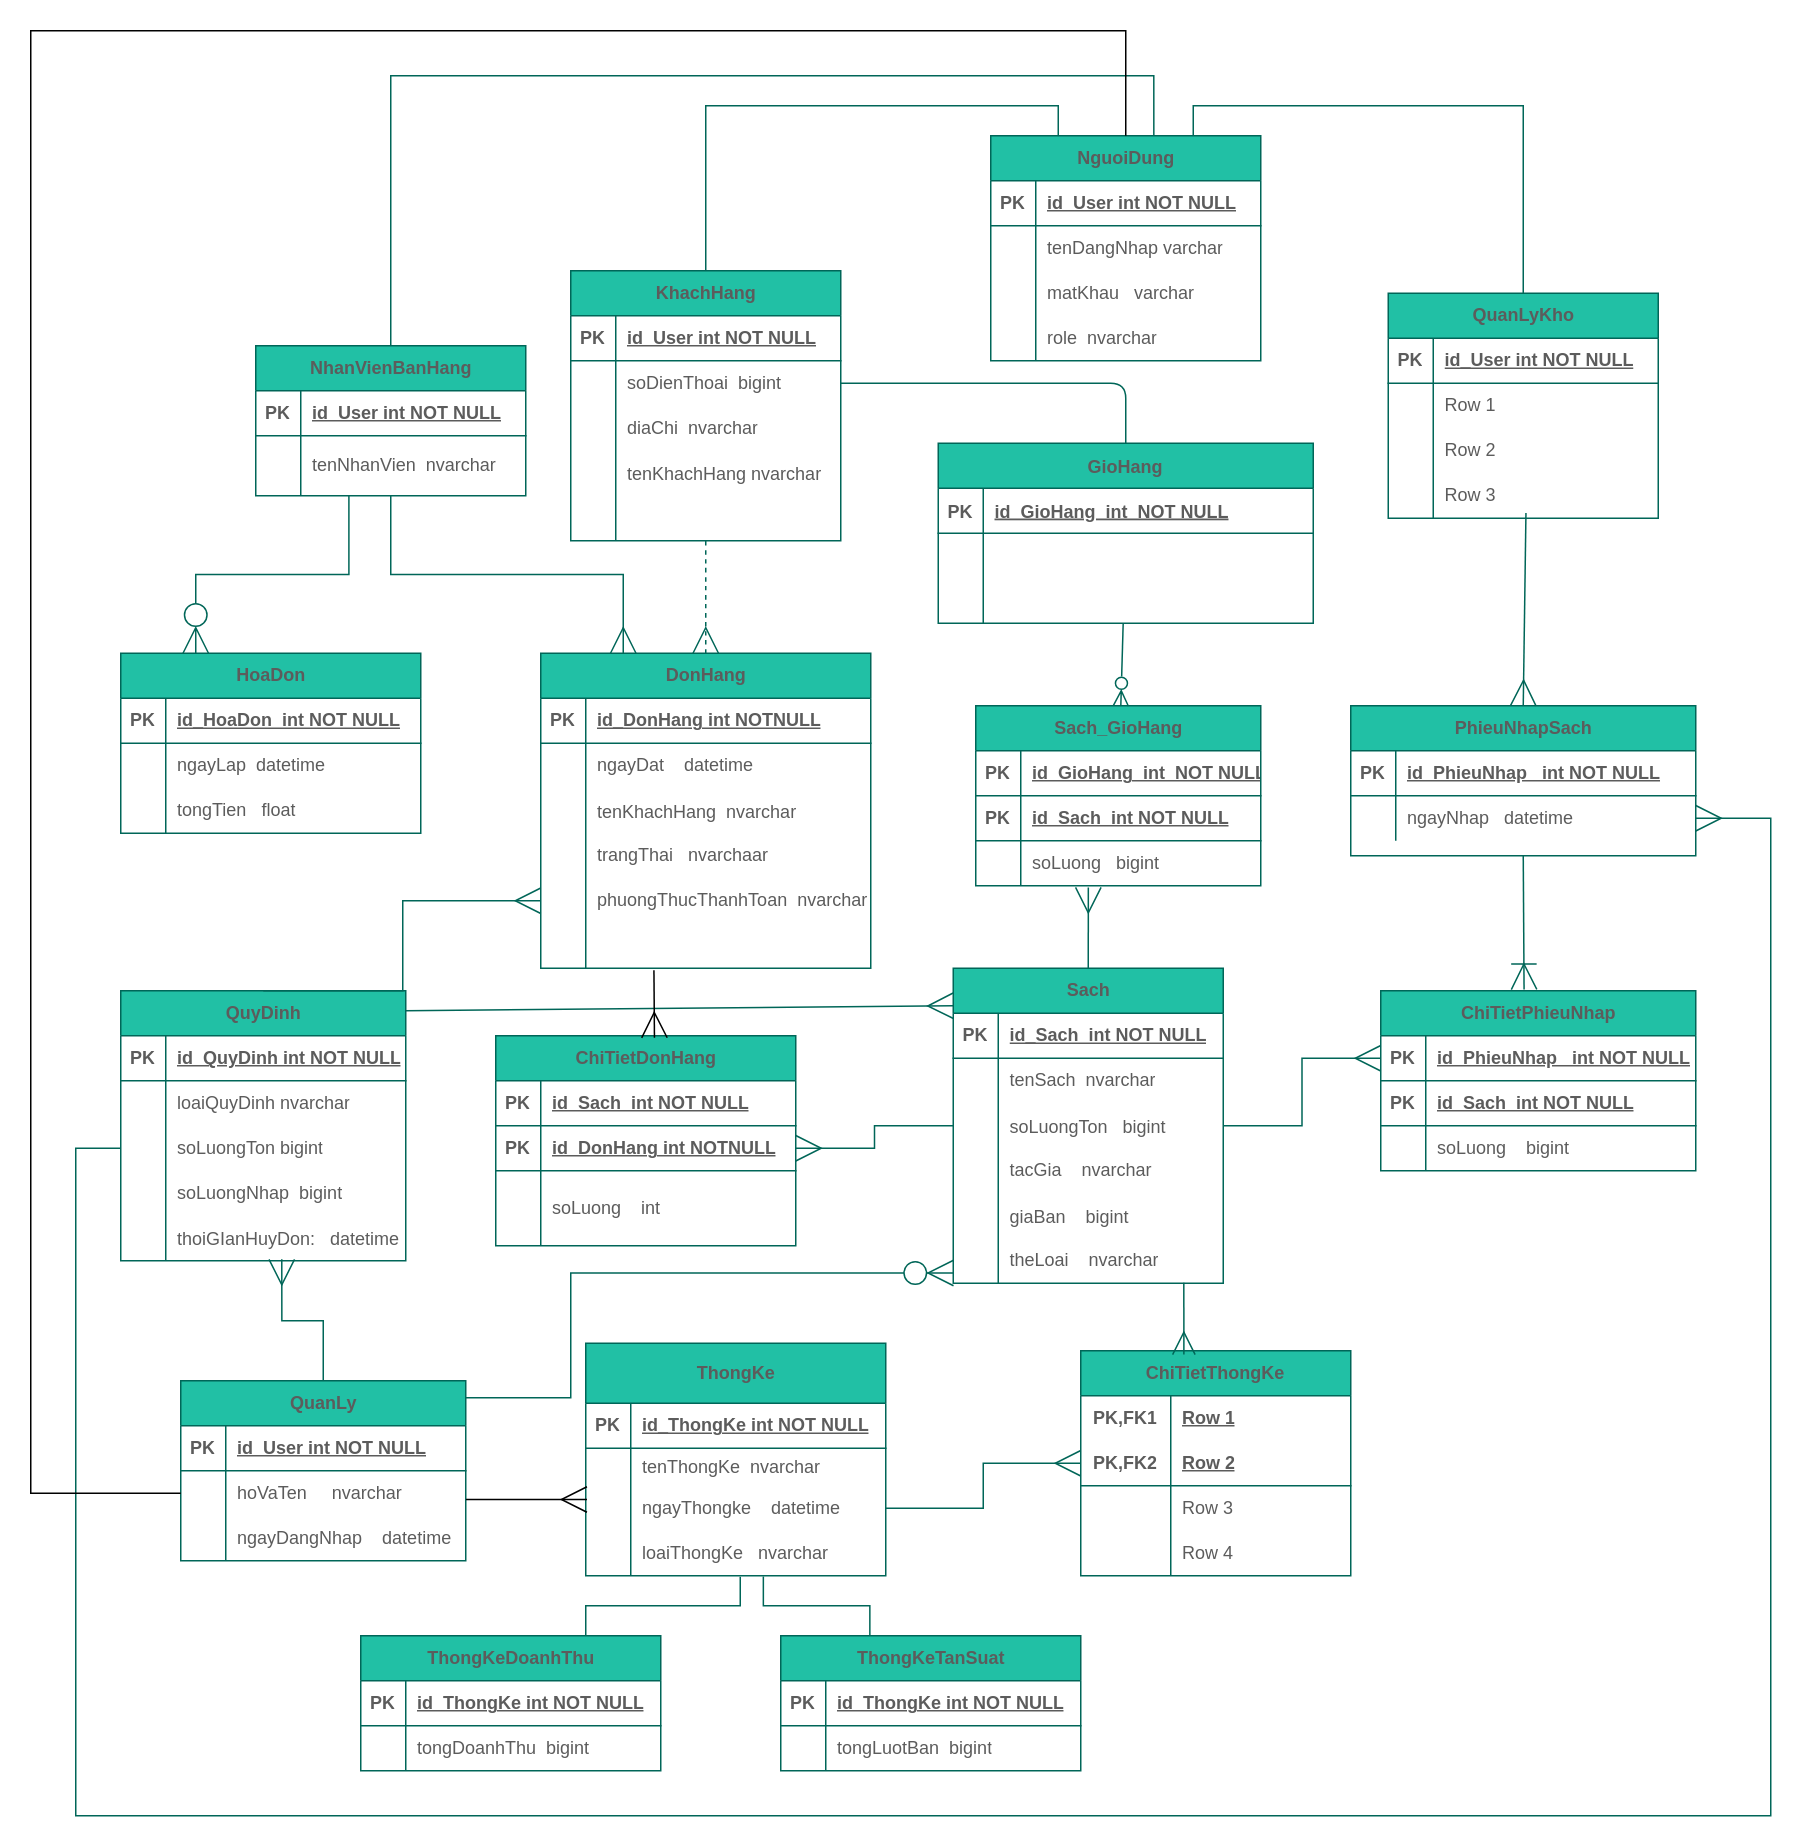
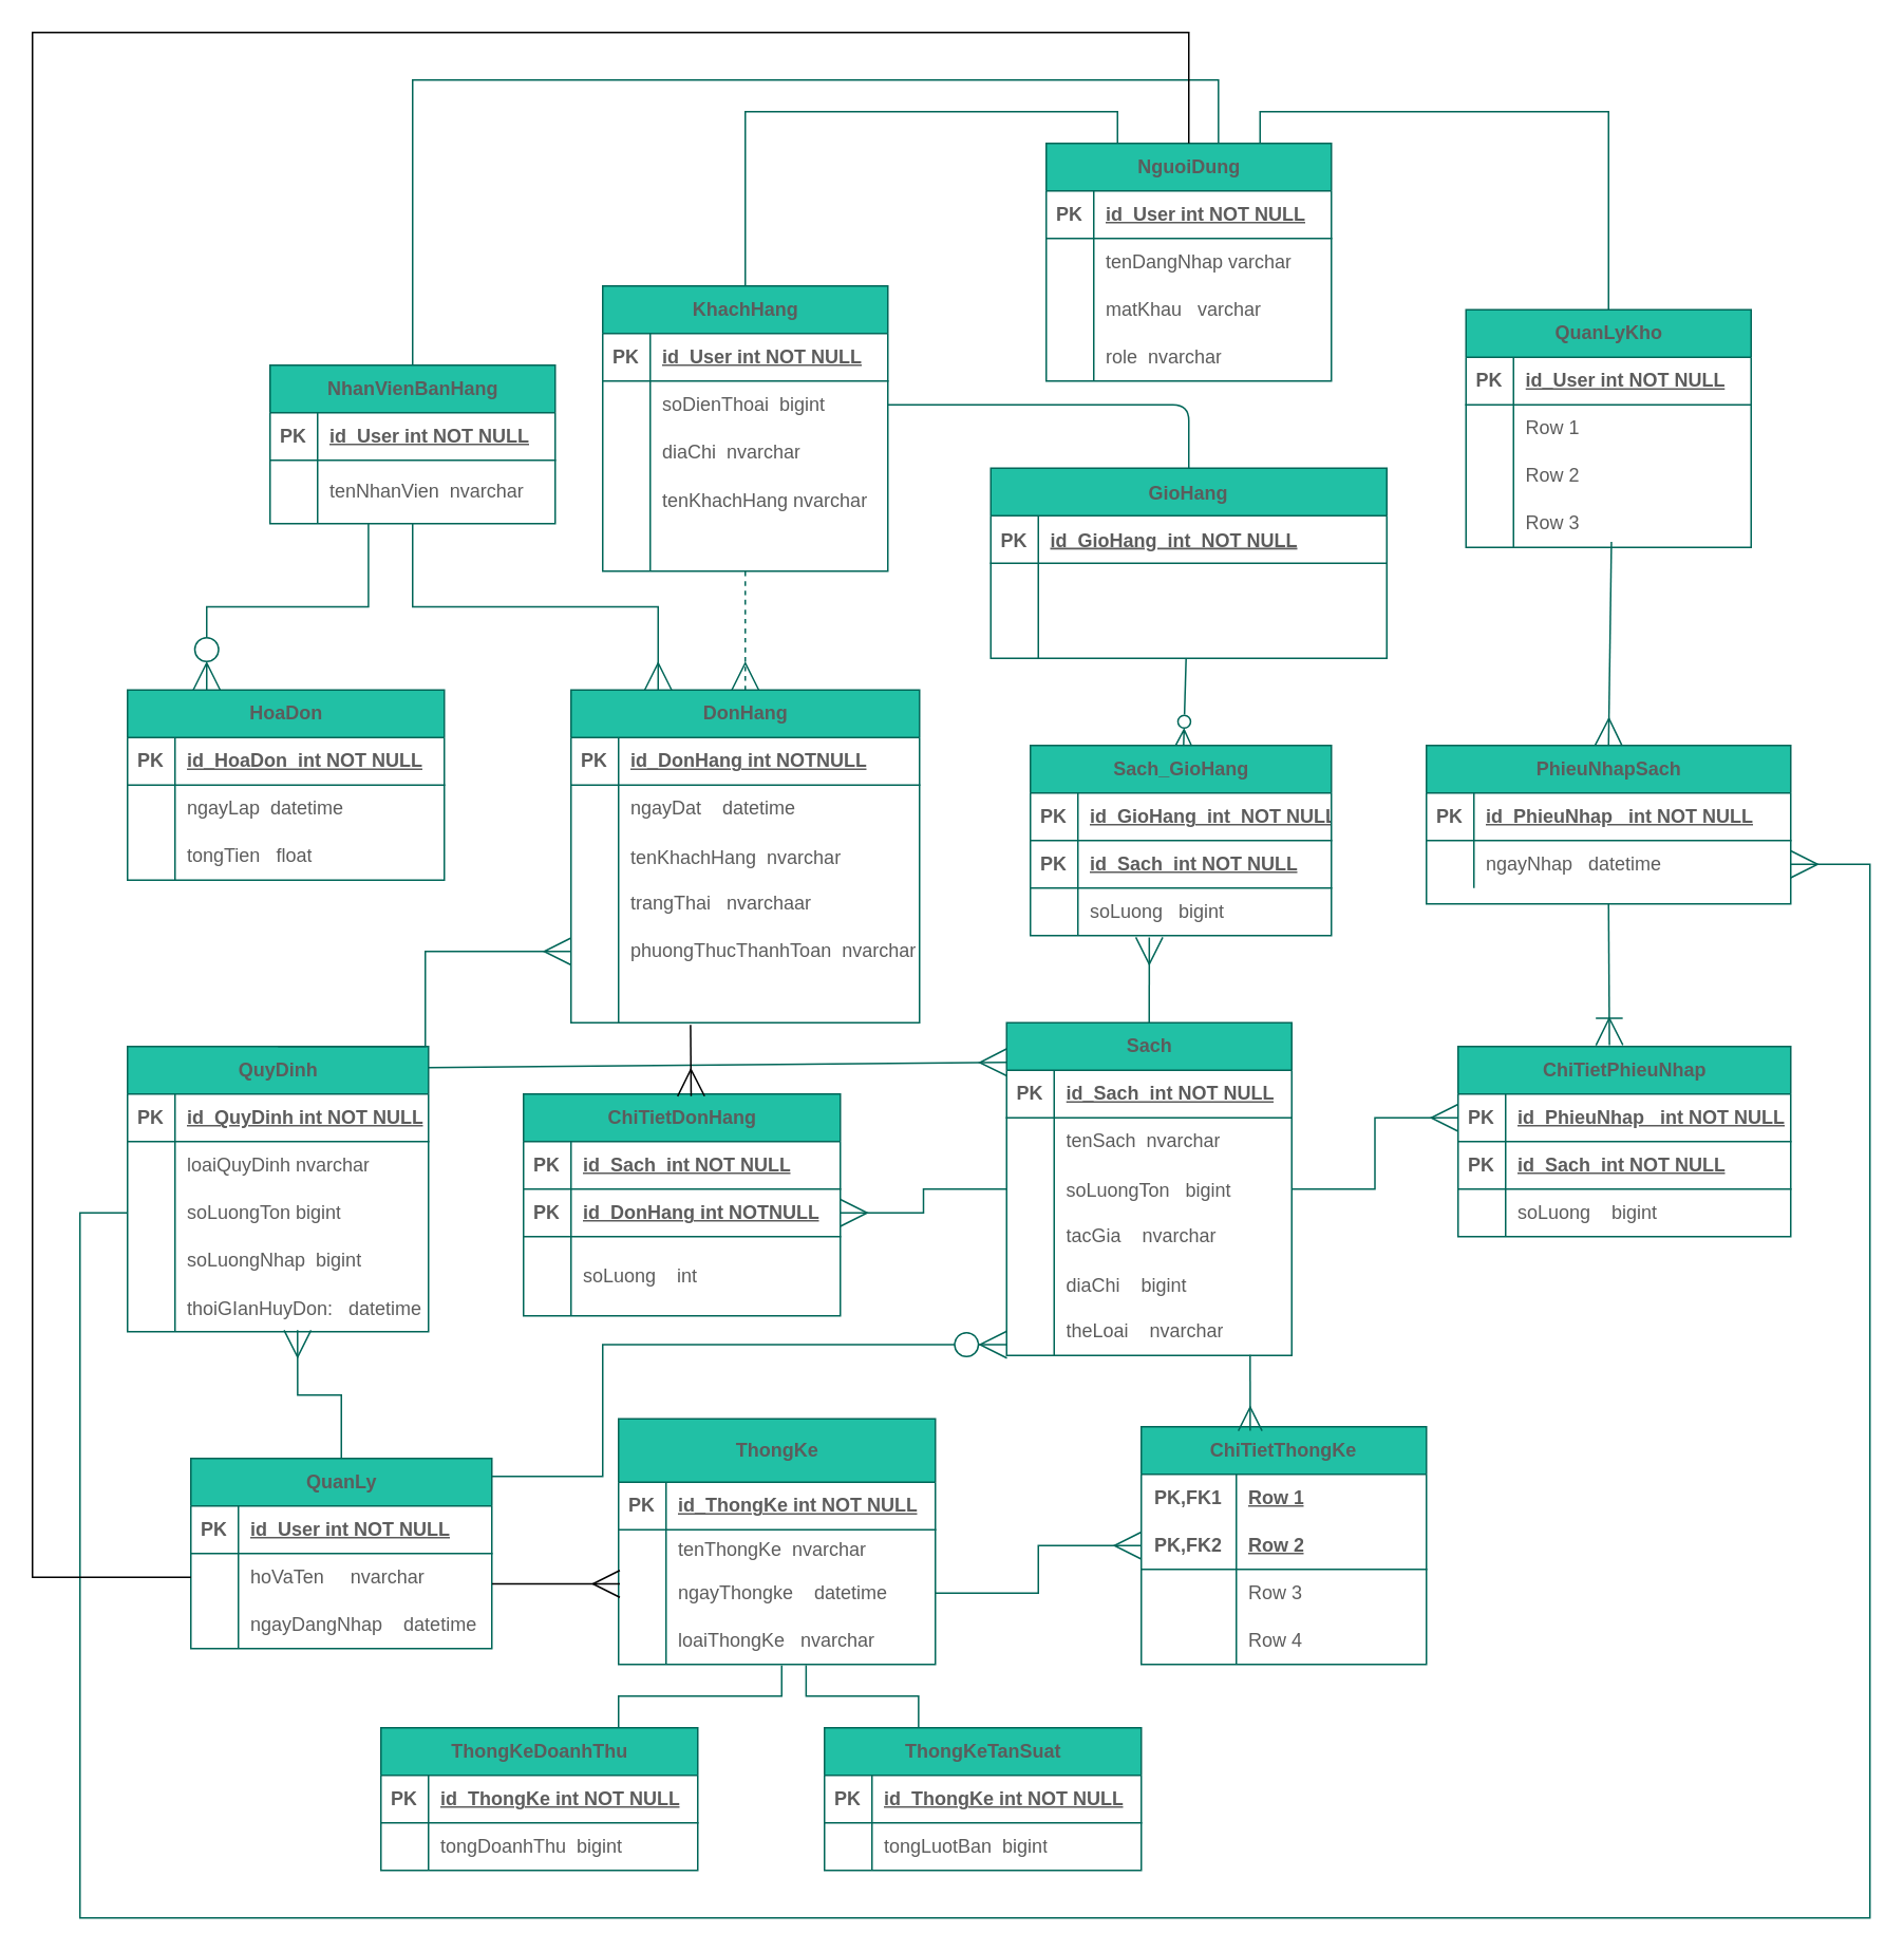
- <mxCell id="59" value="giaBan    bigint" style="shape=partialRectangle;connectable=0;fillColor=none;top=0;left=0;bottom=0;right=0;align=left;spacingLeft=6;overflow=hidden;labelBackgroundColor=none;strokeColor=#006658;fontColor=#5C5C5C;" parent="57" vertex="1"><mxGeometry x="30" width="150" height="30" as="geometry"><mxRectangle width="150" height="30" as="alternateBounds" /></mxGeometry></mxCell>
+ <mxCell id="59" value="diaChi    bigint" style="shape=partialRectangle;connectable=0;fillColor=none;top=0;left=0;bottom=0;right=0;align=left;spacingLeft=6;overflow=hidden;labelBackgroundColor=none;strokeColor=#006658;fontColor=#5C5C5C;" parent="57" vertex="1"><mxGeometry x="30" width="150" height="30" as="geometry"><mxRectangle width="150" height="30" as="alternateBounds" /></mxGeometry></mxCell>
